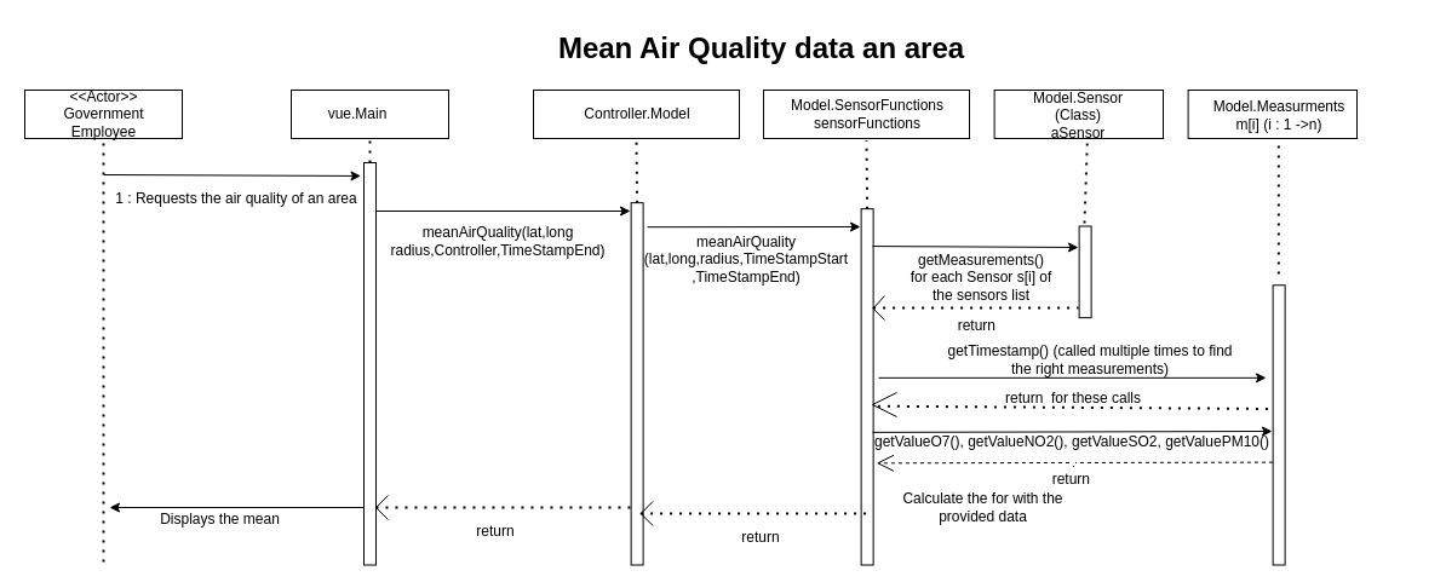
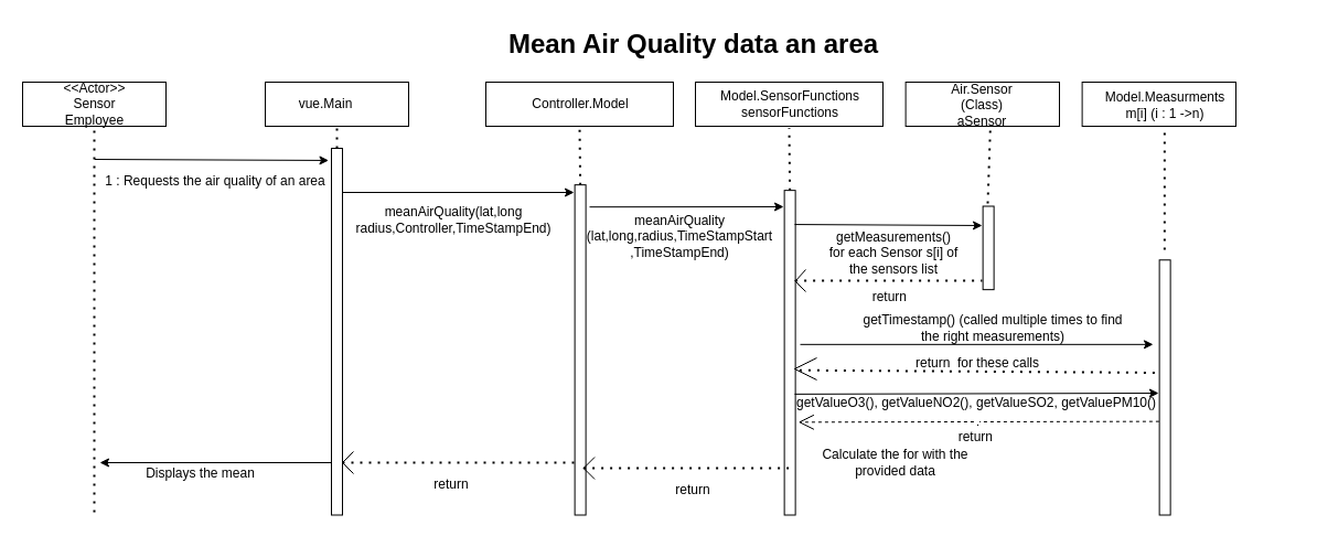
- <mxCell id="5" value="&amp;lt;&amp;lt;Actor&amp;gt;&amp;gt;&lt;br&gt;Government Employee" style="text;html=1;strokeColor=none;fillColor=none;align=center;verticalAlign=middle;whiteSpace=wrap;rounded=0;" parent="1" vertex="1"><mxGeometry x="47.5" y="79" width="75" height="30" as="geometry" /></mxCell>
+ <mxCell id="5" value="&amp;lt;&amp;lt;Actor&amp;gt;&amp;gt;&lt;br&gt;Sensor Employee" style="text;html=1;strokeColor=none;fillColor=none;align=center;verticalAlign=middle;whiteSpace=wrap;rounded=0;" parent="1" vertex="1"><mxGeometry x="47.5" y="79" width="75" height="30" as="geometry" /></mxCell>
- <mxCell id="37" value="Model.Sensor&lt;br&gt;(Class) aSensor" style="text;html=1;strokeColor=none;fillColor=none;align=center;verticalAlign=middle;whiteSpace=wrap;rounded=0;" parent="1" vertex="1"><mxGeometry x="850.31" y="79" width="80" height="32.5" as="geometry" /></mxCell>
+ <mxCell id="37" value="Air.Sensor&lt;br&gt;(Class) aSensor" style="text;html=1;strokeColor=none;fillColor=none;align=center;verticalAlign=middle;whiteSpace=wrap;rounded=0;" parent="1" vertex="1"><mxGeometry x="850.31" y="79" width="80" height="32.5" as="geometry" /></mxCell>
- <mxCell id="56" value="&lt;div&gt;getValueO7(), getValueNO2(), getValueSO2, getValuePM10()&lt;br&gt;&lt;/div&gt;" style="text;html=1;strokeColor=none;fillColor=none;align=center;verticalAlign=middle;whiteSpace=wrap;rounded=0;" parent="1" vertex="1"><mxGeometry x="720" y="350" width="330" height="30" as="geometry" /></mxCell>
+ <mxCell id="56" value="&lt;div&gt;getValueO3(), getValueNO2(), getValueSO2, getValuePM10()&lt;br&gt;&lt;/div&gt;" style="text;html=1;strokeColor=none;fillColor=none;align=center;verticalAlign=middle;whiteSpace=wrap;rounded=0;" parent="1" vertex="1"><mxGeometry x="720" y="350" width="330" height="30" as="geometry" /></mxCell>
